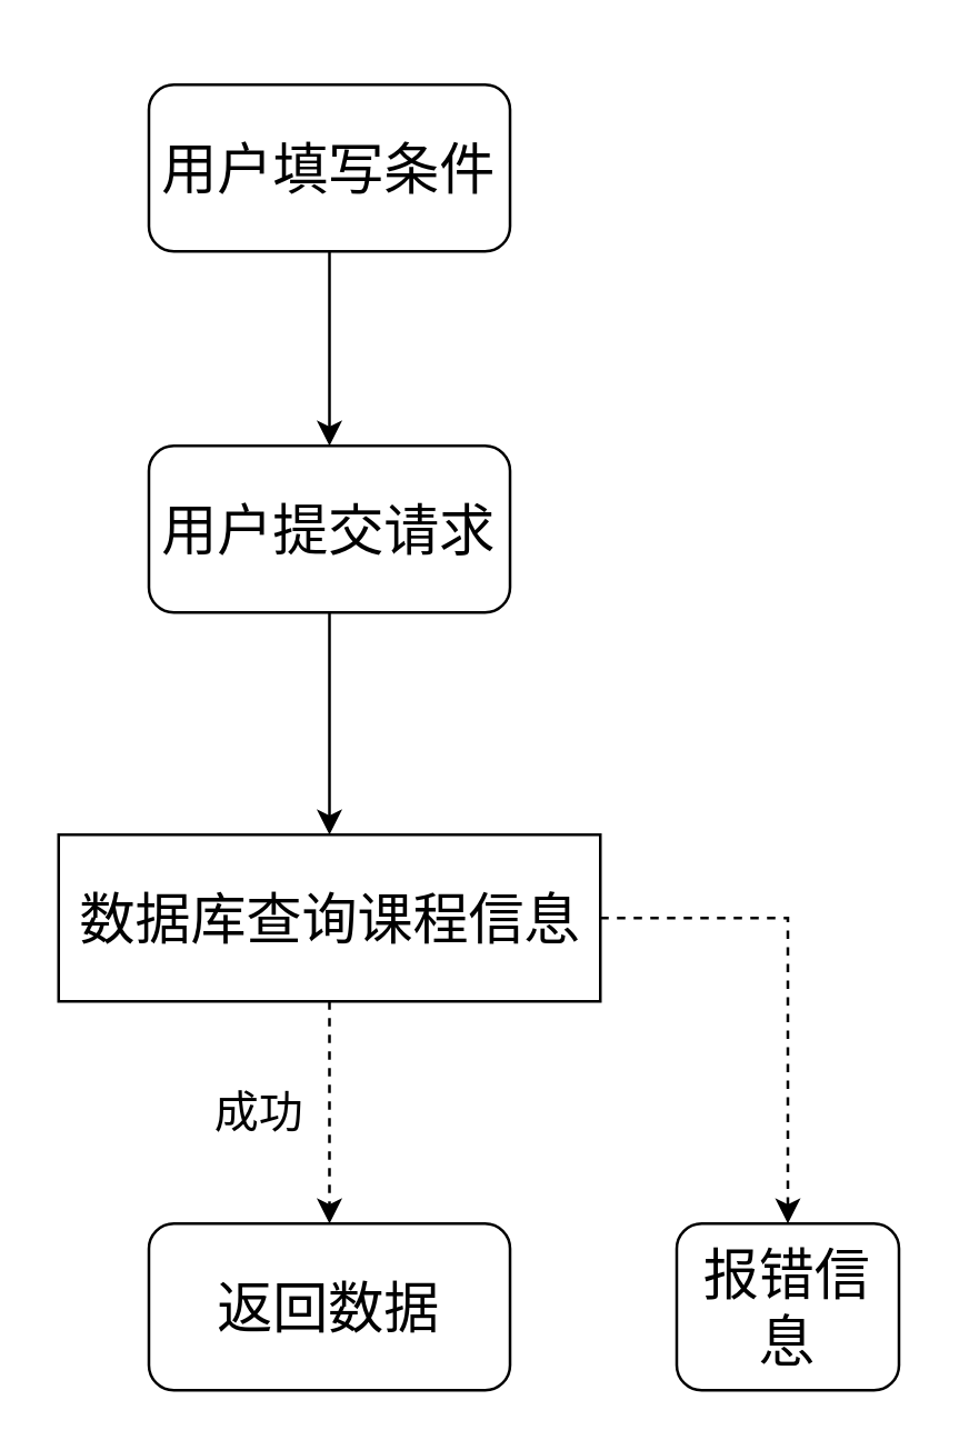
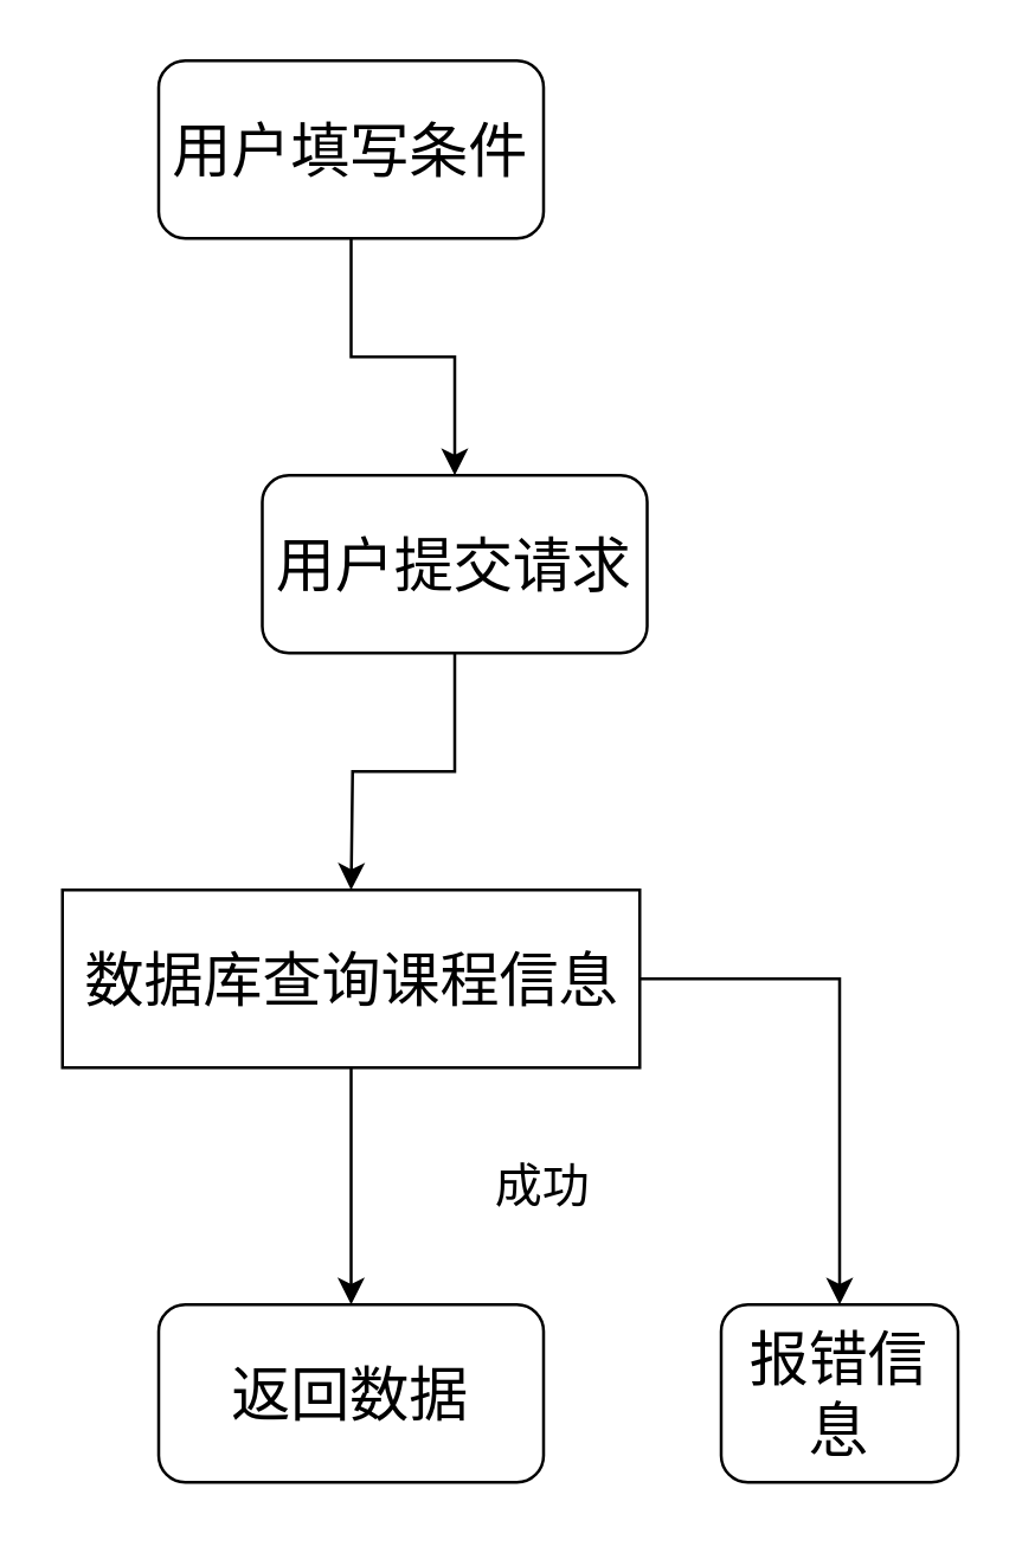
- <mxCell id="3" value="&lt;font style=&quot;font-size: 20px&quot;&gt;用户填写条件&lt;/font&gt;" style="rounded=1;whiteSpace=wrap;html=1;" vertex="1" parent="1"><mxGeometry x="53" y="30" width="130" height="60" as="geometry" /></mxCell>
+ <mxCell id="3" value="&lt;font style=&quot;font-size: 20px&quot;&gt;用户填写条件&lt;/font&gt;" style="rounded=1;whiteSpace=wrap;html=1;" vertex="1" parent="1"><mxGeometry x="53" y="20" width="130" height="60" as="geometry" /></mxCell>
- <mxCell id="5" value="&lt;font style=&quot;font-size: 20px&quot;&gt;用户提交请求&lt;/font&gt;" style="rounded=1;whiteSpace=wrap;html=1;" vertex="1" parent="1"><mxGeometry x="53" y="160" width="130" height="60" as="geometry" /></mxCell>
+ <mxCell id="5" value="&lt;font style=&quot;font-size: 20px&quot;&gt;用户提交请求&lt;/font&gt;" style="rounded=1;whiteSpace=wrap;html=1;" vertex="1" parent="1"><mxGeometry x="88" y="160" width="130" height="60" as="geometry" /></mxCell>
- <mxCell id="7" value="" style="edgeStyle=orthogonalEdgeStyle;rounded=0;orthogonalLoop=1;jettySize=auto;html=1;entryX=0.5;entryY=0;entryDx=0;entryDy=0;dashed=1;" edge="1" parent="1" source="8" target="10"><mxGeometry relative="1" as="geometry"><mxPoint x="333" y="330" as="targetPoint" /></mxGeometry></mxCell>
+ <mxCell id="7" value="" style="edgeStyle=orthogonalEdgeStyle;rounded=0;orthogonalLoop=1;jettySize=auto;html=1;entryX=0.5;entryY=0;entryDx=0;entryDy=0;" edge="1" parent="1" source="8" target="10"><mxGeometry relative="1" as="geometry"><mxPoint x="333" y="330" as="targetPoint" /></mxGeometry></mxCell>
- <mxCell id="6" value="" style="edgeStyle=orthogonalEdgeStyle;rounded=0;orthogonalLoop=1;jettySize=auto;html=1;dashed=1;" edge="1" parent="1" source="8" target="9"><mxGeometry relative="1" as="geometry" /></mxCell>
+ <mxCell id="6" value="" style="edgeStyle=orthogonalEdgeStyle;rounded=0;orthogonalLoop=1;jettySize=auto;html=1;" edge="1" parent="1" source="8" target="9"><mxGeometry relative="1" as="geometry" /></mxCell>
- <mxCell id="11" value="&lt;font style=&quot;font-size: 16px&quot;&gt;成功&lt;/font&gt;" style="text;html=1;strokeColor=none;fillColor=none;align=center;verticalAlign=middle;whiteSpace=wrap;rounded=0;" vertex="1" parent="1"><mxGeometry x="73" y="390" width="40" height="20" as="geometry" /></mxCell>
+ <mxCell id="11" value="&lt;font style=&quot;font-size: 16px&quot;&gt;成功&lt;/font&gt;" style="text;html=1;strokeColor=none;fillColor=none;align=center;verticalAlign=middle;whiteSpace=wrap;rounded=0;" vertex="1" parent="1"><mxGeometry x="163" y="390" width="40" height="20" as="geometry" /></mxCell>
